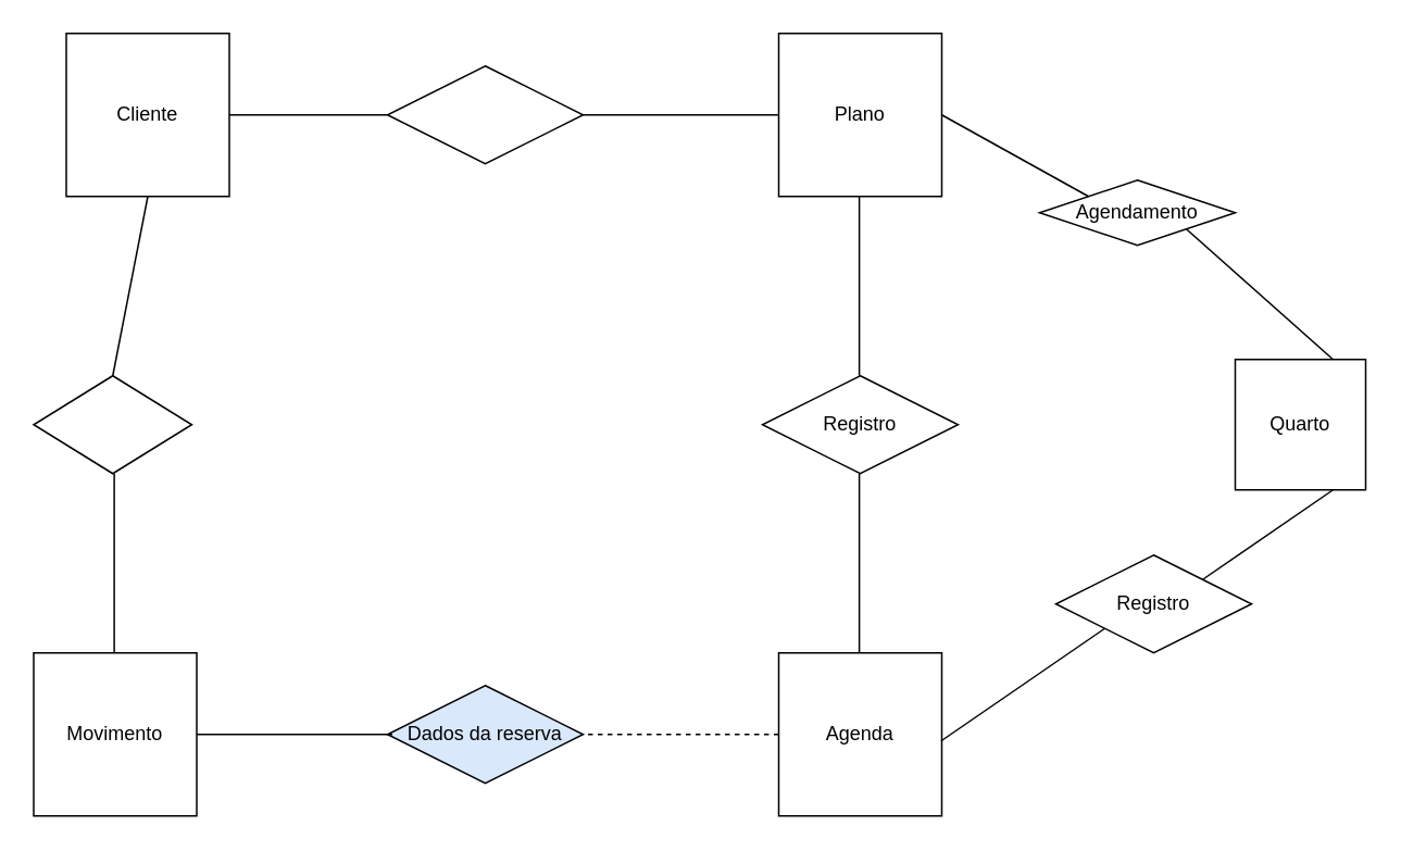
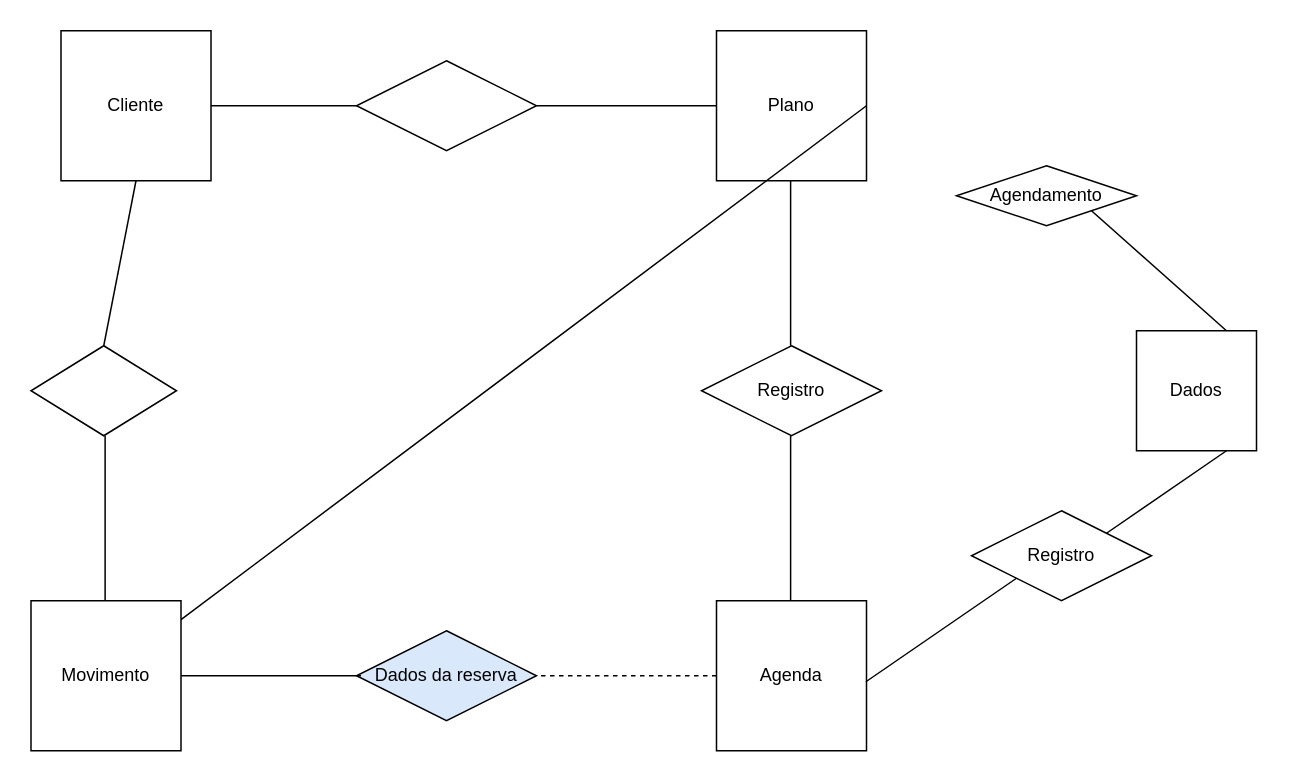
- <mxCell id="21" value="" style="endArrow=none;html=1;rounded=0;exitX=1;exitY=0.5;exitDx=0;exitDy=0;entryX=0;entryY=0;entryDx=0;entryDy=0;" edge="1" parent="1" source="4" target="19"><mxGeometry width="50" height="50" relative="1" as="geometry"><mxPoint x="617" y="120" as="sourcePoint" /><mxPoint x="667" y="70" as="targetPoint" /></mxGeometry></mxCell>
+ <mxCell id="21" value="" style="endArrow=none;html=1;rounded=0;exitX=1;exitY=0.5;exitDx=0;exitDy=0;" edge="1" parent="1" source="4" target="7"><mxGeometry width="50" height="50" relative="1" as="geometry"><mxPoint x="617" y="120" as="sourcePoint" /><mxPoint x="667" y="70" as="targetPoint" /></mxGeometry></mxCell>
- <mxCell id="18" value="Quarto" style="whiteSpace=wrap;html=1;aspect=fixed;" vertex="1" parent="1"><mxGeometry x="757" y="220" width="80" height="80" as="geometry" /></mxCell>
+ <mxCell id="18" value="Dados" style="whiteSpace=wrap;html=1;aspect=fixed;" vertex="1" parent="1"><mxGeometry x="757" y="220" width="80" height="80" as="geometry" /></mxCell>
